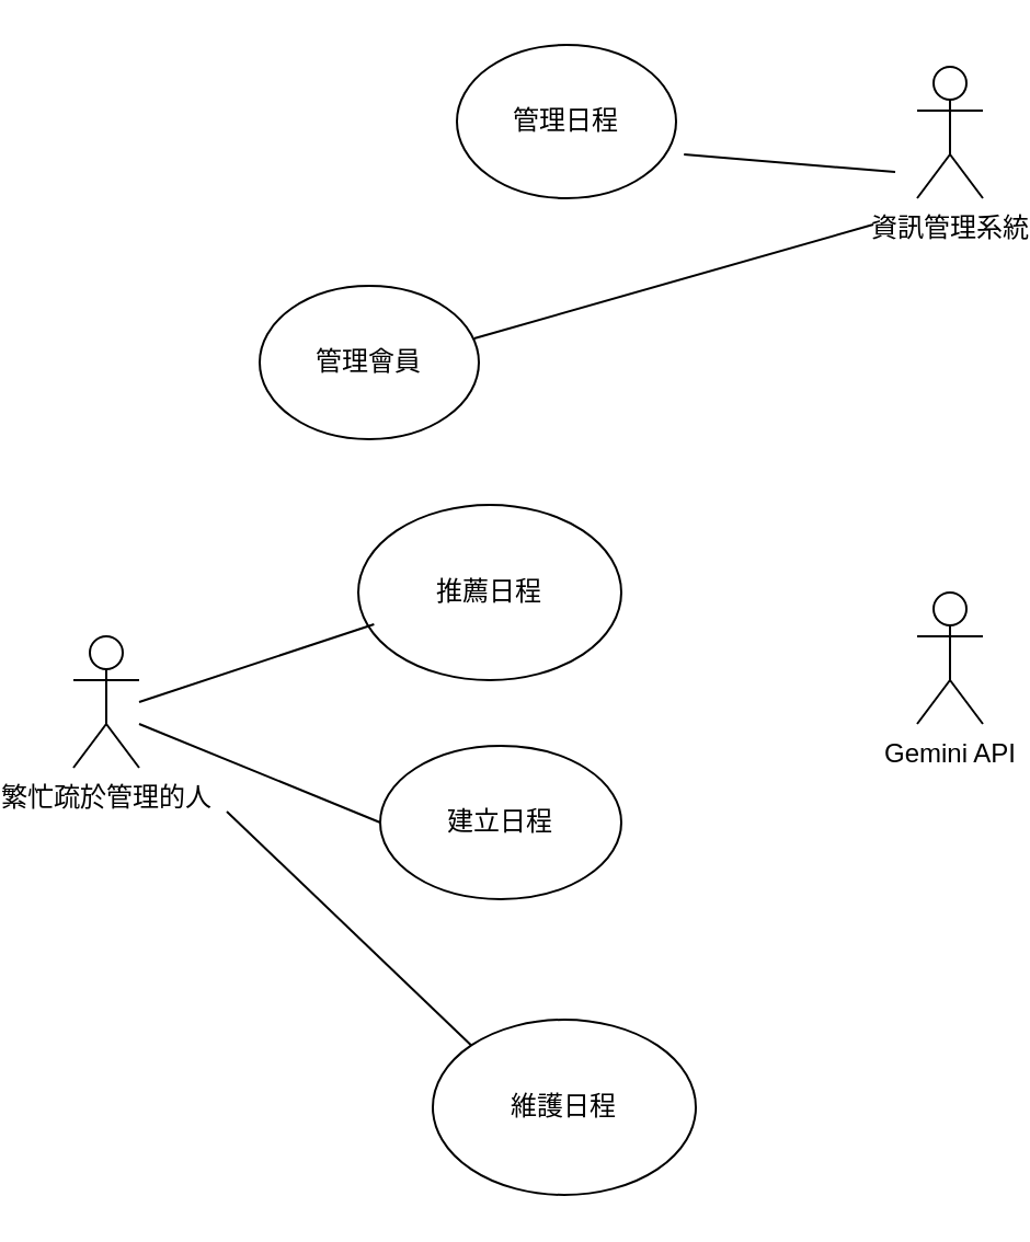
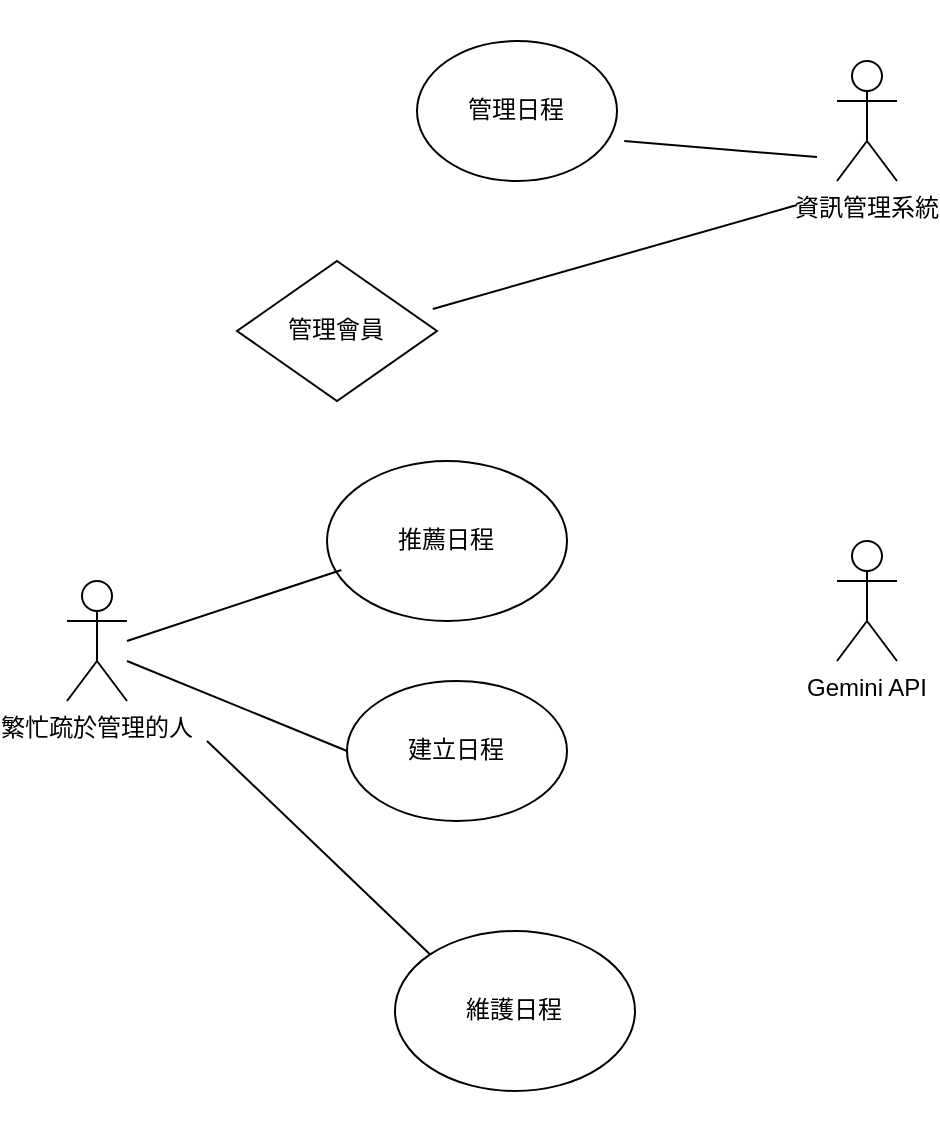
- <mxCell id="3" value="管理會員" style="ellipse;whiteSpace=wrap;html=1;" parent="1" vertex="1"><mxGeometry x="105" y="130" width="100" height="70" as="geometry" /></mxCell>
+ <mxCell id="3" value="管理會員" style="rhombus;whiteSpace=wrap;html=1;" parent="1" vertex="1"><mxGeometry x="105" y="130" width="100" height="70" as="geometry" /></mxCell>
